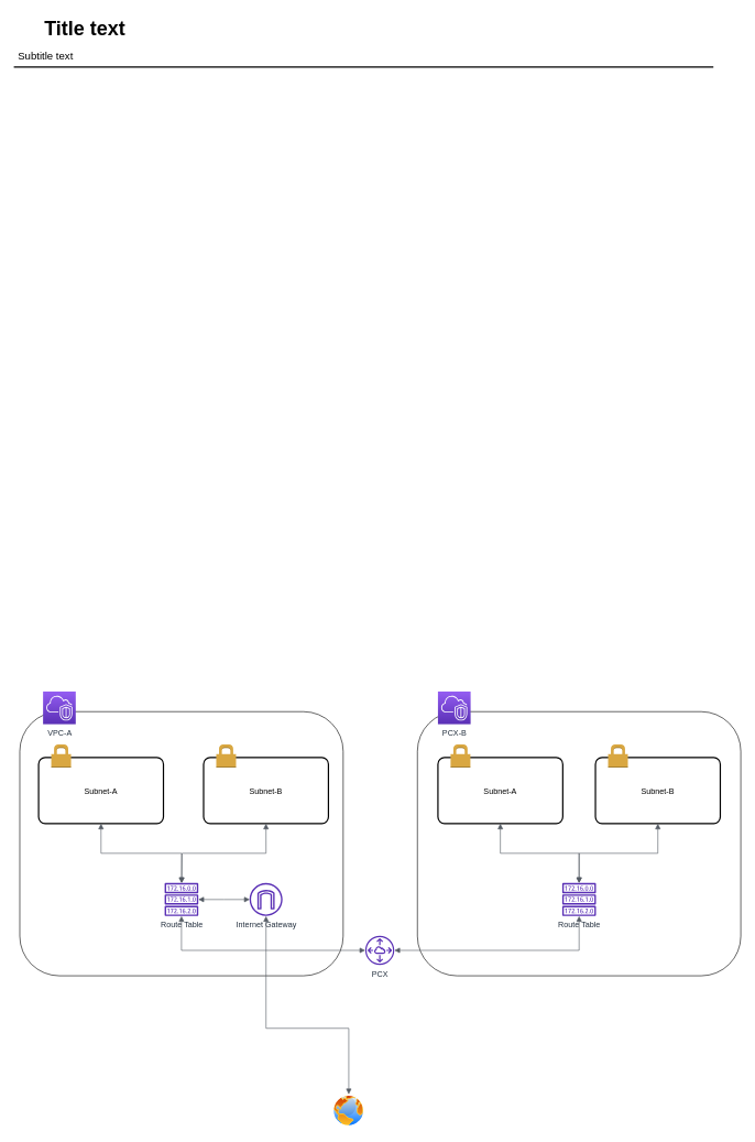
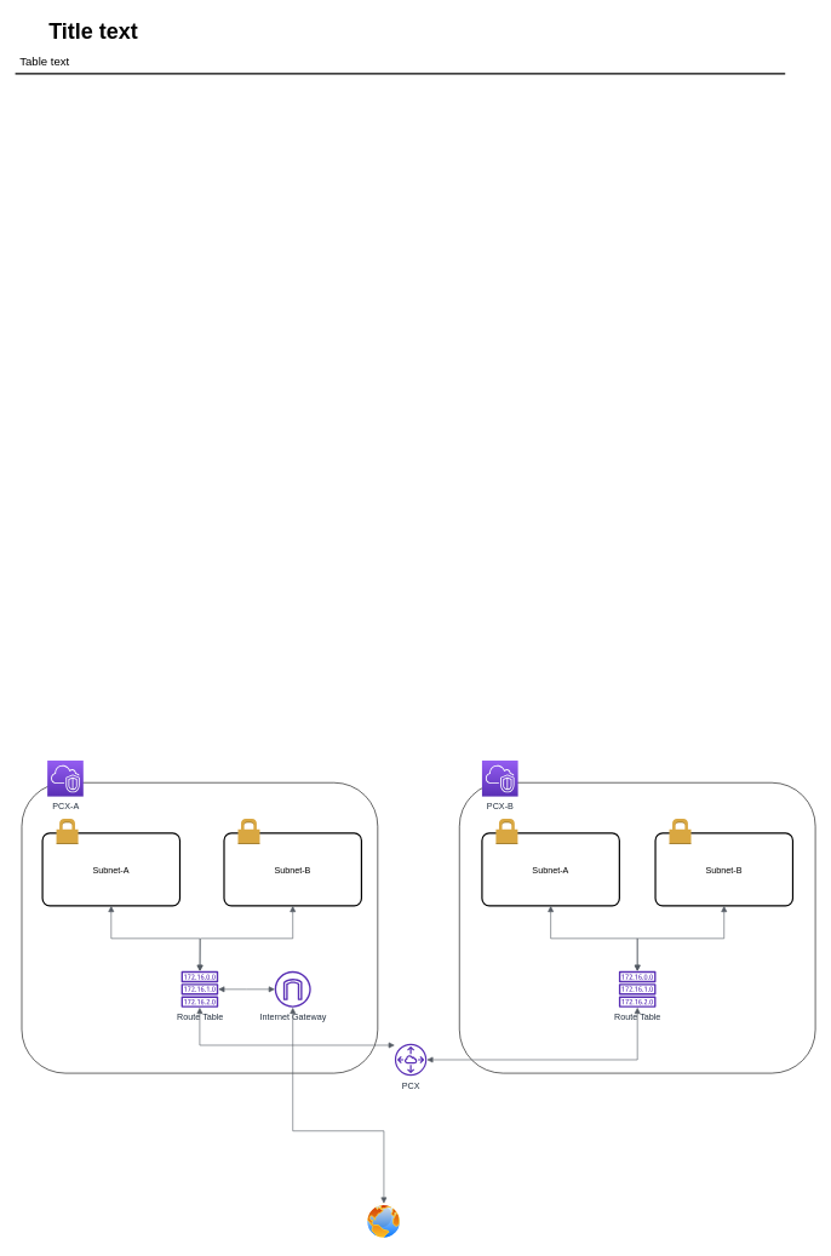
- <mxCell id="3" value="Subtitle text&lt;br style=&quot;font-size: 16px&quot;&gt;" style="text;html=1;resizable=0;points=[];autosize=1;align=left;verticalAlign=top;spacingTop=-4;fontSize=16;" parent="1" vertex="1"><mxGeometry x="24.5" y="70.5" width="100" height="20" as="geometry" /></mxCell>
+ <mxCell id="3" value="Table text&lt;br style=&quot;font-size: 16px&quot;&gt;" style="text;html=1;resizable=0;points=[];autosize=1;align=left;verticalAlign=top;spacingTop=-4;fontSize=16;" parent="1" vertex="1"><mxGeometry x="24.5" y="70.5" width="100" height="20" as="geometry" /></mxCell>
- <mxCell id="6" value="VPC-A" style="outlineConnect=0;fontColor=#232F3E;gradientColor=#945DF2;gradientDirection=north;fillColor=#5A30B5;strokeColor=#ffffff;dashed=0;verticalLabelPosition=bottom;verticalAlign=top;align=center;html=1;fontSize=12;fontStyle=0;aspect=fixed;shape=mxgraph.aws4.resourceIcon;resIcon=mxgraph.aws4.vpc;" vertex="1" parent="1"><mxGeometry x="64.75" y="1046" width="49.5" height="49.5" as="geometry" /></mxCell>
+ <mxCell id="6" value="PCX-A" style="outlineConnect=0;fontColor=#232F3E;gradientColor=#945DF2;gradientDirection=north;fillColor=#5A30B5;strokeColor=#ffffff;dashed=0;verticalLabelPosition=bottom;verticalAlign=top;align=center;html=1;fontSize=12;fontStyle=0;aspect=fixed;shape=mxgraph.aws4.resourceIcon;resIcon=mxgraph.aws4.vpc;" vertex="1" parent="1"><mxGeometry x="64.75" y="1046" width="49.5" height="49.5" as="geometry" /></mxCell>
- <mxCell id="9" value="PCX" style="outlineConnect=0;fontColor=#232F3E;gradientColor=none;fillColor=#5A30B5;strokeColor=none;dashed=0;verticalLabelPosition=bottom;verticalAlign=top;align=center;html=1;fontSize=12;fontStyle=0;aspect=fixed;pointerEvents=1;shape=mxgraph.aws4.peering;" vertex="1" parent="1"><mxGeometry x="553" y="1416" width="44" height="44" as="geometry" /></mxCell>
+ <mxCell id="9" value="PCX" style="outlineConnect=0;fontColor=#232F3E;gradientColor=none;fillColor=#5A30B5;strokeColor=none;dashed=0;verticalLabelPosition=bottom;verticalAlign=top;align=center;html=1;fontSize=12;fontStyle=0;aspect=fixed;pointerEvents=1;shape=mxgraph.aws4.peering;" vertex="1" parent="1"><mxGeometry x="543" y="1436" width="44" height="44" as="geometry" /></mxCell>
